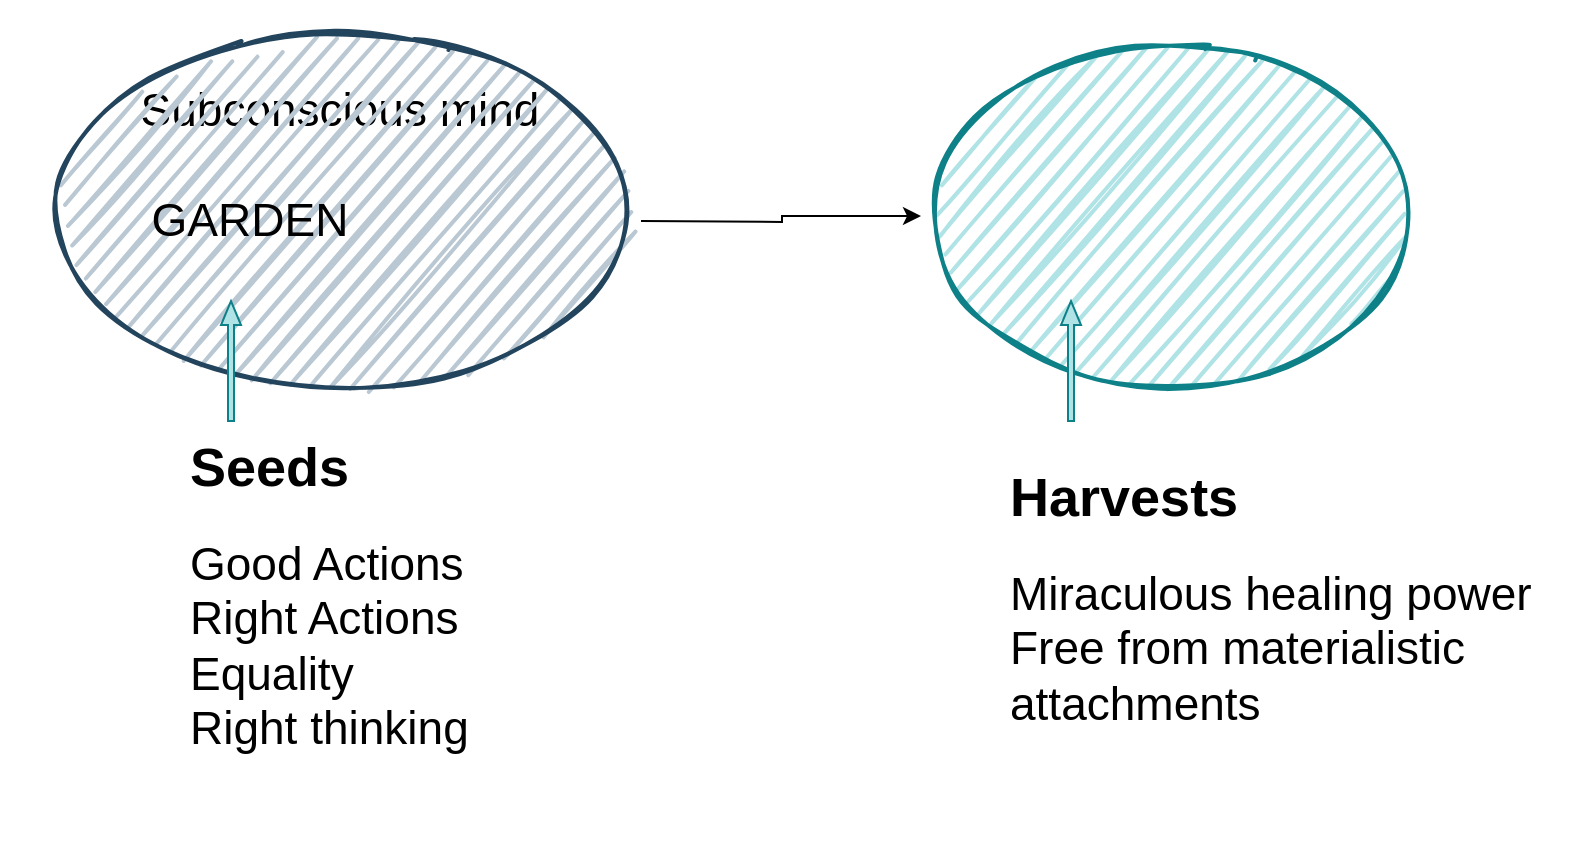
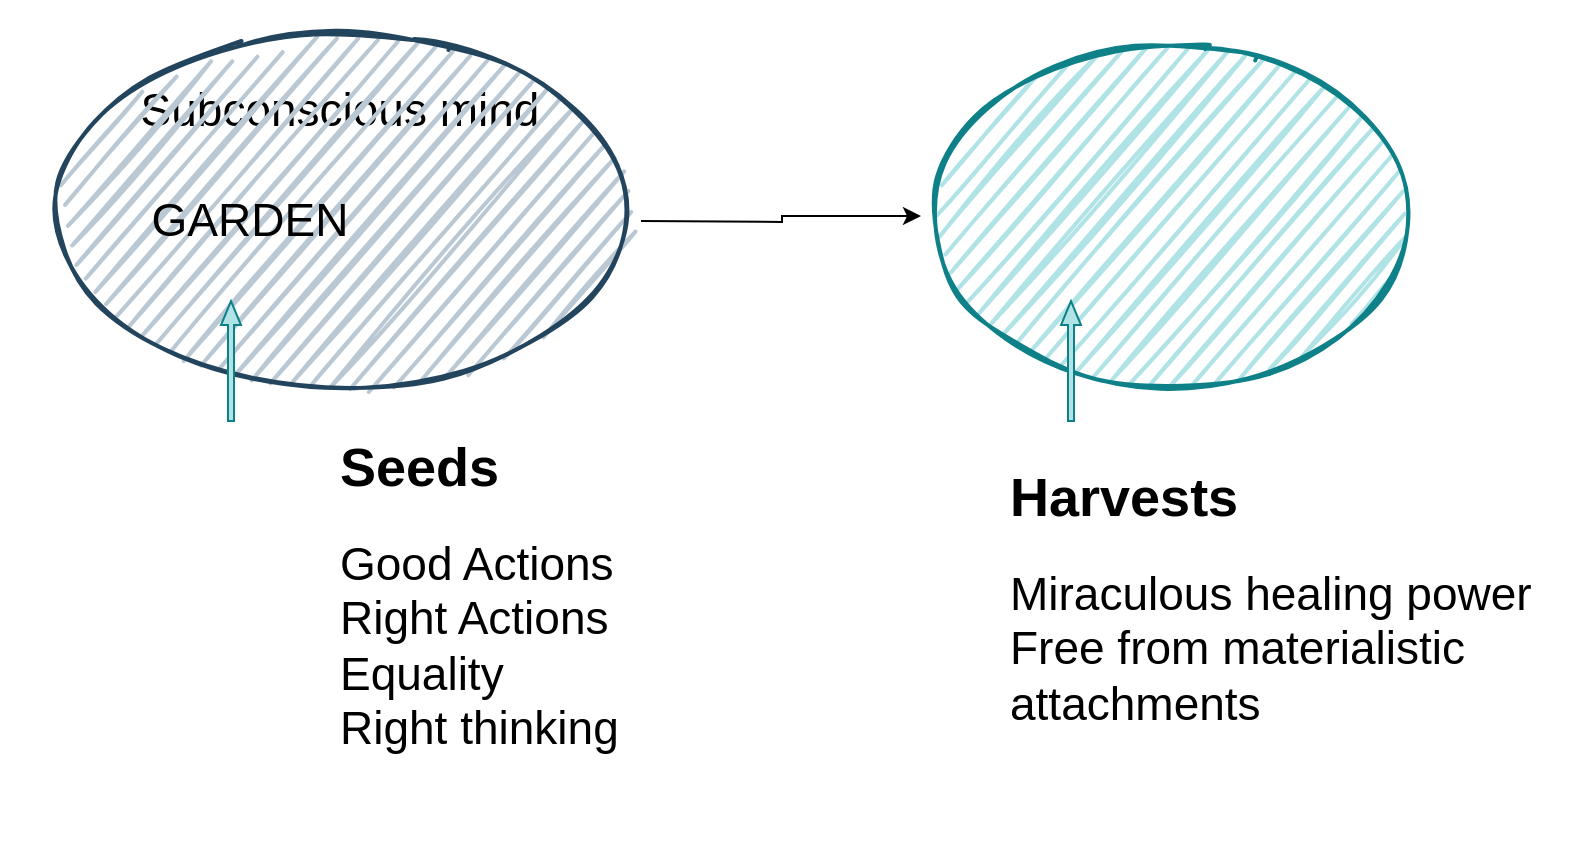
- <mxCell id="6" value="&lt;h1 style=&quot;font-size: 27px&quot;&gt;Seeds&lt;/h1&gt;&lt;div&gt;Good Actions&lt;/div&gt;&lt;div&gt;Right Actions&lt;/div&gt;&lt;div&gt;Equality&lt;/div&gt;&lt;div&gt;Right thinking&lt;/div&gt;" style="text;html=1;strokeColor=none;fillColor=none;spacing=5;spacingTop=-20;whiteSpace=wrap;overflow=hidden;rounded=0;fontSize=23;" vertex="1" parent="1"><mxGeometry x="90" y="210" width="230" height="180" as="geometry" /></mxCell>
+ <mxCell id="6" value="&lt;h1 style=&quot;font-size: 27px&quot;&gt;Seeds&lt;/h1&gt;&lt;div&gt;Good Actions&lt;/div&gt;&lt;div&gt;Right Actions&lt;/div&gt;&lt;div&gt;Equality&lt;/div&gt;&lt;div&gt;Right thinking&lt;/div&gt;" style="text;html=1;strokeColor=none;fillColor=none;spacing=5;spacingTop=-20;whiteSpace=wrap;overflow=hidden;rounded=0;fontSize=23;" vertex="1" parent="1"><mxGeometry x="165" y="210" width="230" height="180" as="geometry" /></mxCell>
